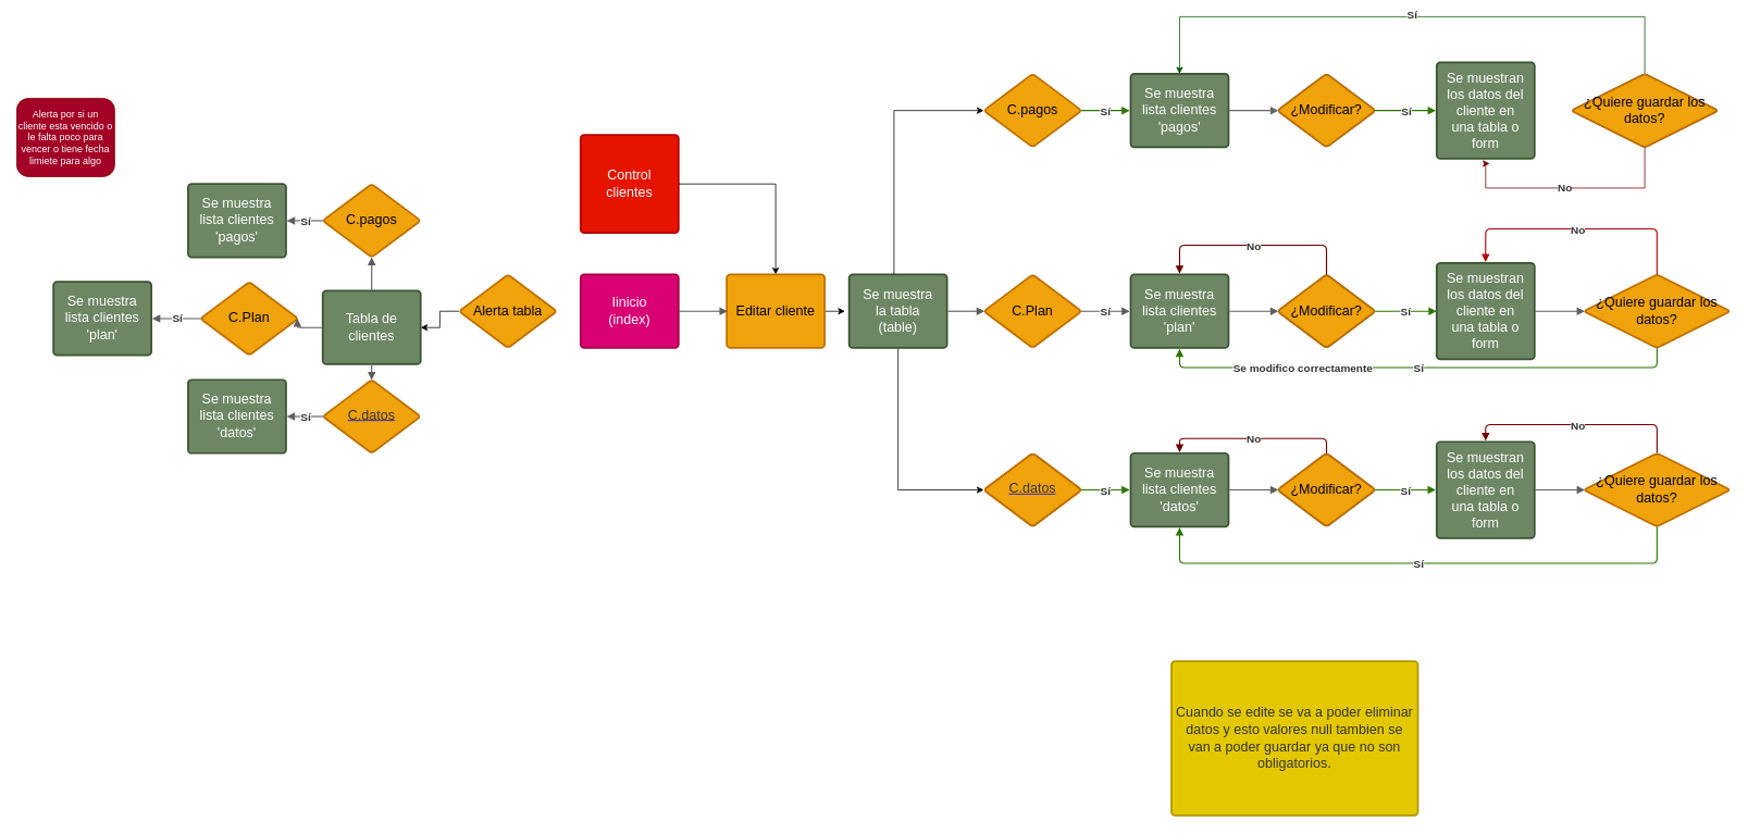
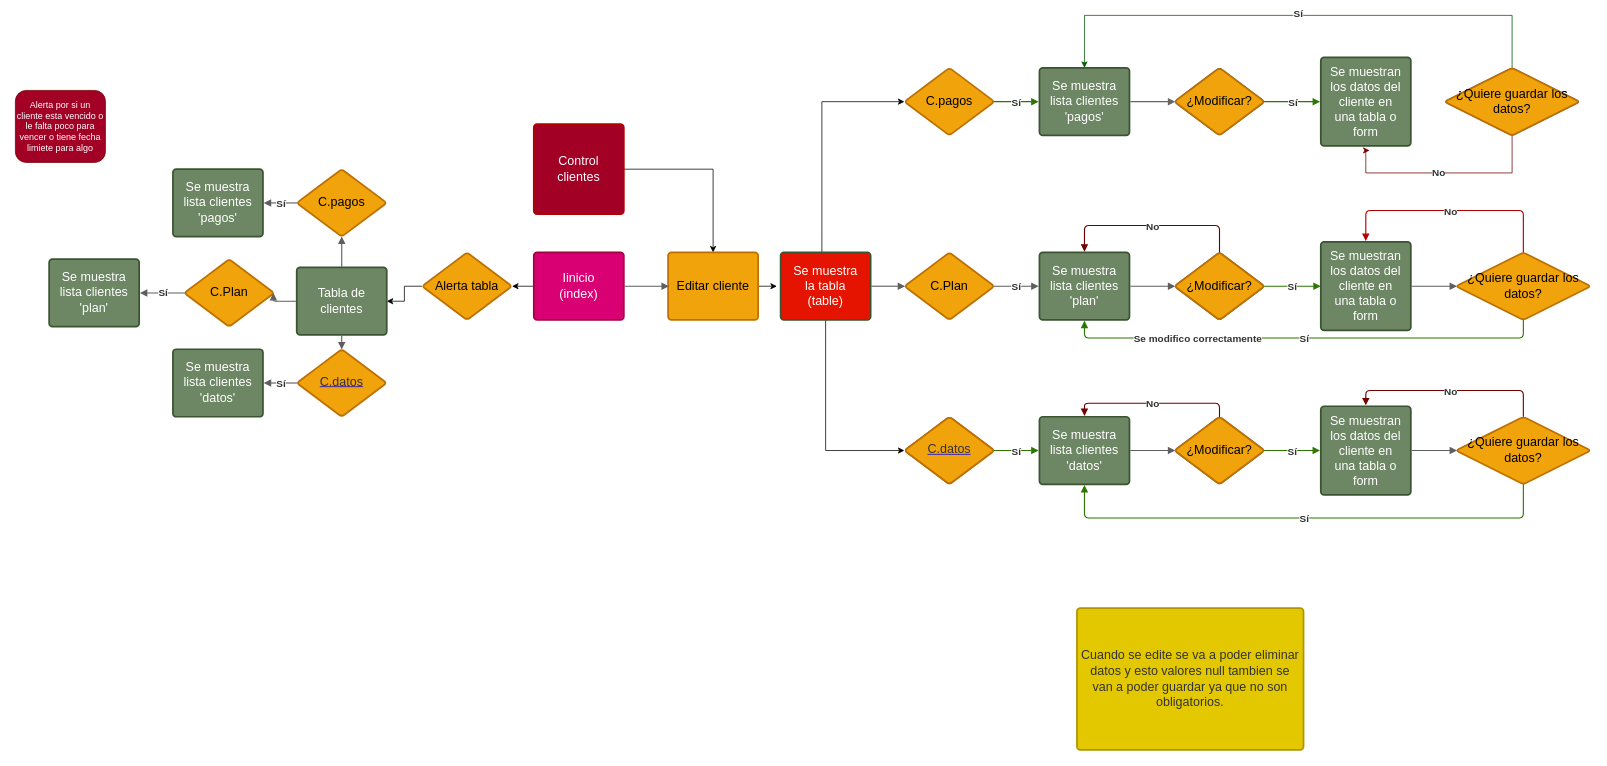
- <mxCell id="3" value="Control clientes" style="html=1;overflow=block;blockSpacing=1;whiteSpace=wrap;fontSize=16.7;fontColor=#ffffff;align=center;spacing=3.8;strokeColor=#B20000;strokeOpacity=100;rounded=1;absoluteArcSize=1;arcSize=9;strokeWidth=2.3;lucidId=-~4517-Tyvn_;fillColor=#e51400;" parent="1" vertex="1"><mxGeometry x="711" y="165" width="120" height="120" as="geometry" /></mxCell>
+ <mxCell id="3" value="Control clientes" style="html=1;overflow=block;blockSpacing=1;whiteSpace=wrap;fontSize=16.7;fontColor=#ffffff;align=center;spacing=3.8;strokeColor=#B20000;strokeOpacity=100;rounded=1;absoluteArcSize=1;arcSize=9;strokeWidth=2.3;lucidId=-~4517-Tyvn_;fillColor=#a20025;" parent="1" vertex="1"><mxGeometry x="711" y="165" width="120" height="120" as="geometry" /></mxCell>
+ <mxCell id="4" style="edgeStyle=orthogonalEdgeStyle;rounded=0;orthogonalLoop=1;jettySize=auto;html=1;exitX=0;exitY=0.5;exitDx=0;exitDy=0;entryX=1;entryY=0.5;entryDx=0;entryDy=0;" edge="1" parent="1" source="5" target="7"><mxGeometry relative="1" as="geometry" /></mxCell>
- <mxCell id="29" value="Se muestra la tabla&#10;(table)" style="html=1;overflow=block;blockSpacing=1;whiteSpace=wrap;fontSize=16.7;fontColor=#ffffff;align=center;spacing=9;strokeColor=#3A5431;strokeOpacity=100;rounded=1;absoluteArcSize=1;arcSize=9;strokeWidth=2.3;lucidId=3g555m2dW~YT;fillColor=#6d8764;" parent="1" vertex="1"><mxGeometry x="1040" y="336" width="120" height="90" as="geometry" /></mxCell>
+ <mxCell id="29" value="Se muestra la tabla&#10;(table)" style="html=1;overflow=block;blockSpacing=1;whiteSpace=wrap;fontSize=16.7;fontColor=#ffffff;align=center;spacing=9;strokeColor=#3A5431;strokeOpacity=100;rounded=1;absoluteArcSize=1;arcSize=9;strokeWidth=2.3;lucidId=3g555m2dW~YT;fillColor=#e51400;" parent="1" vertex="1"><mxGeometry x="1040" y="336" width="120" height="90" as="geometry" /></mxCell>
